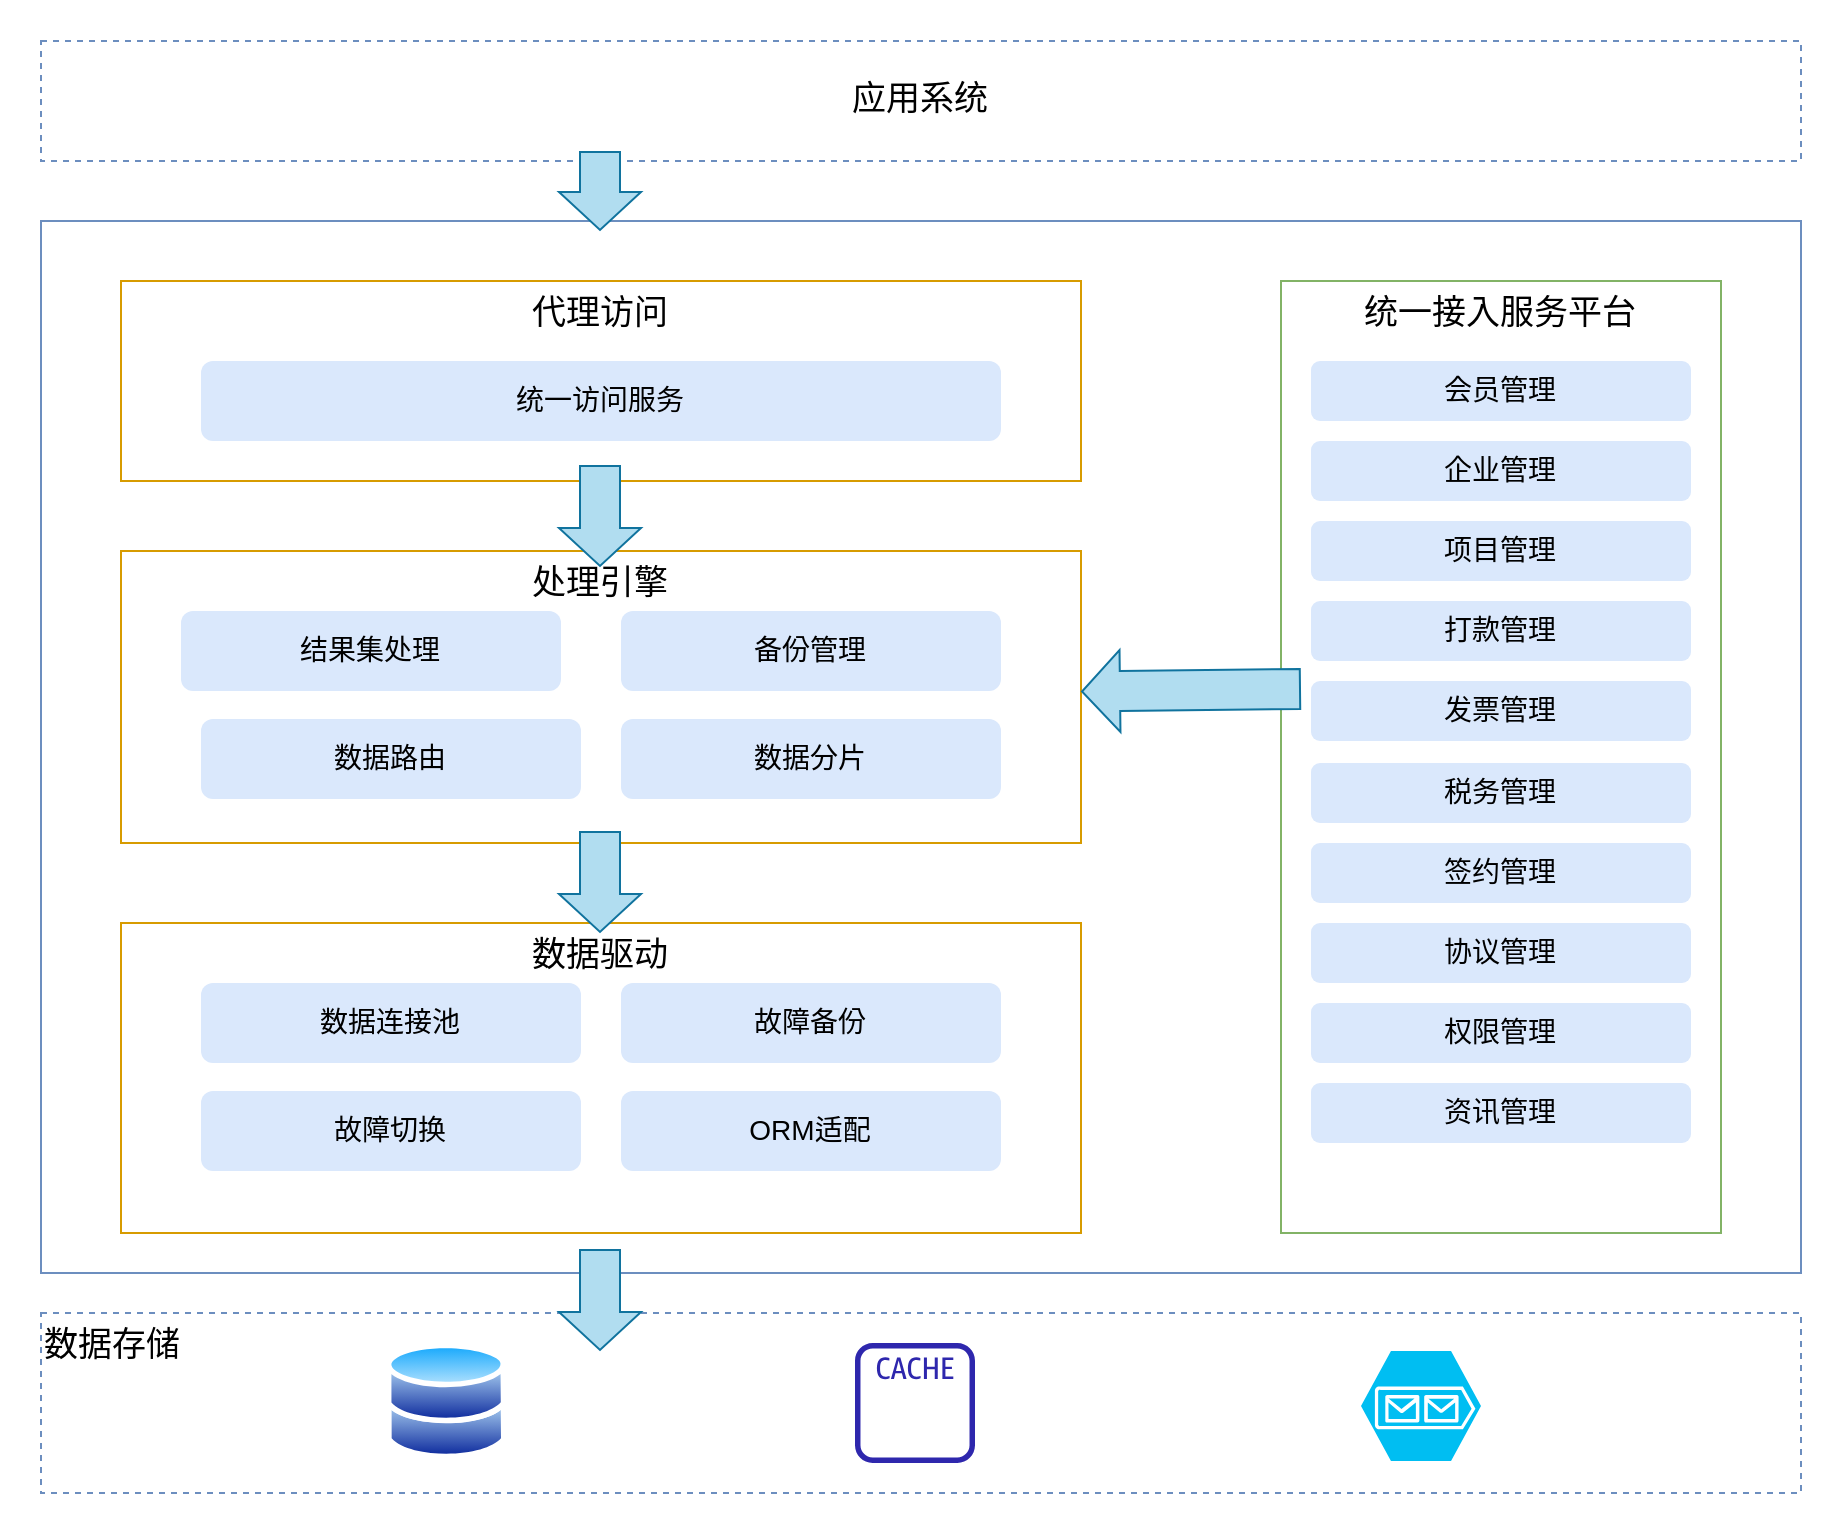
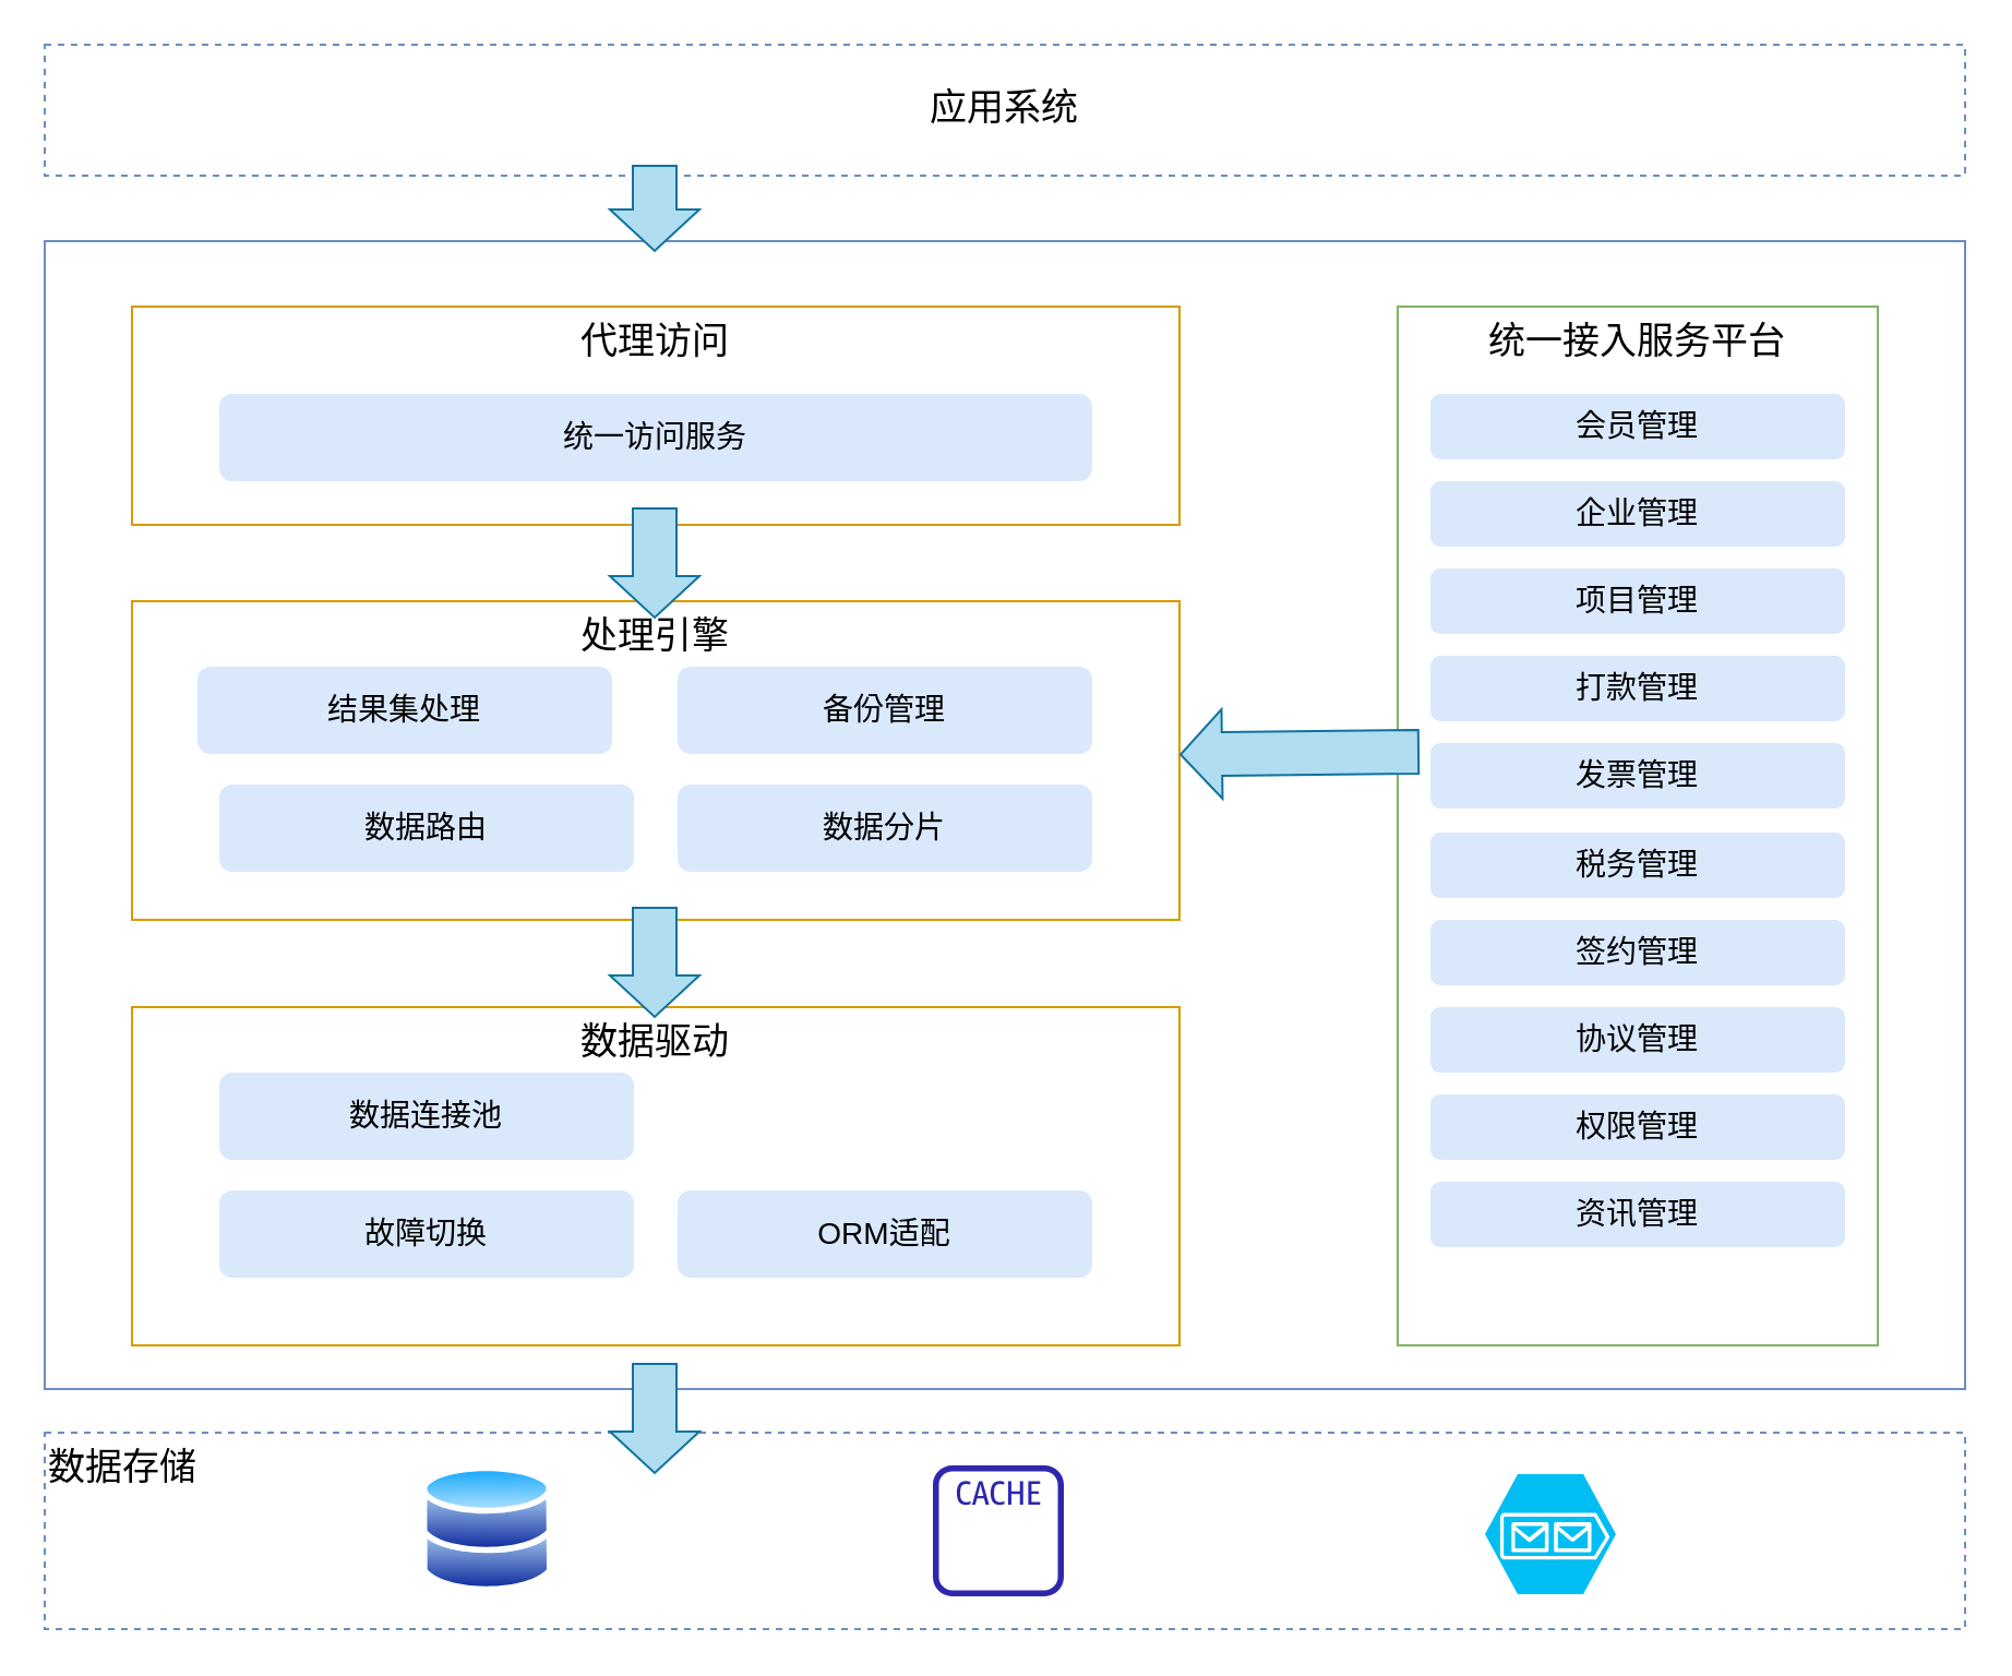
- <mxCell id="19" value="故障备份" style="rounded=1;whiteSpace=wrap;html=1;fontSize=14;fillColor=#dae8fc;strokeColor=none;" parent="1" vertex="1"><mxGeometry x="310" y="491" width="190" height="40" as="geometry" /></mxCell>
